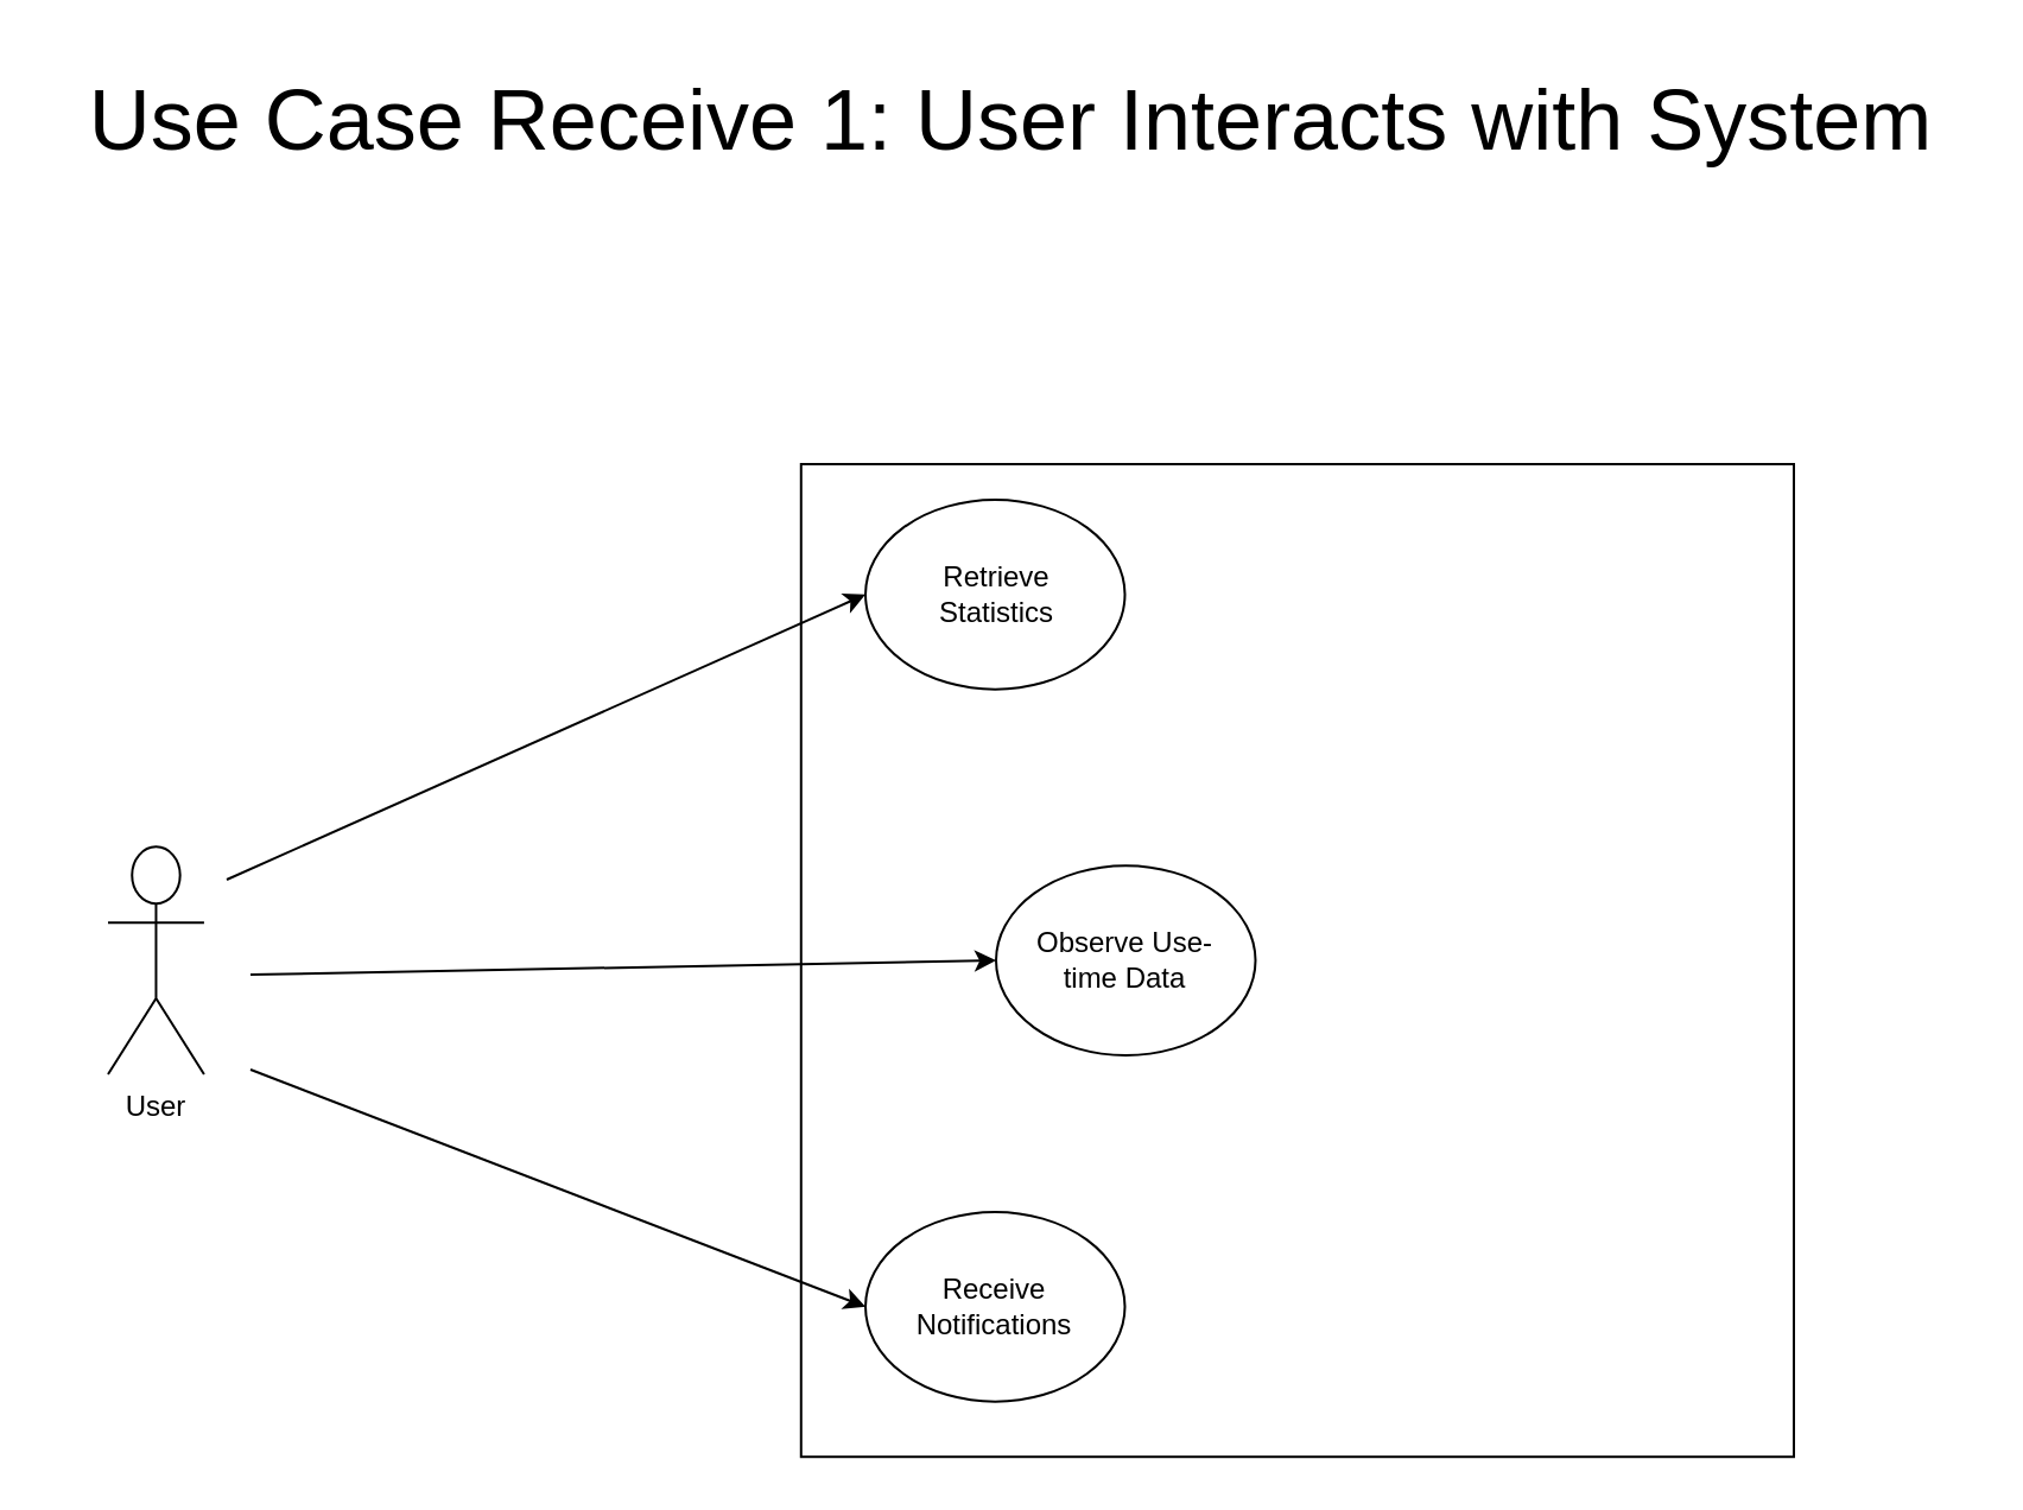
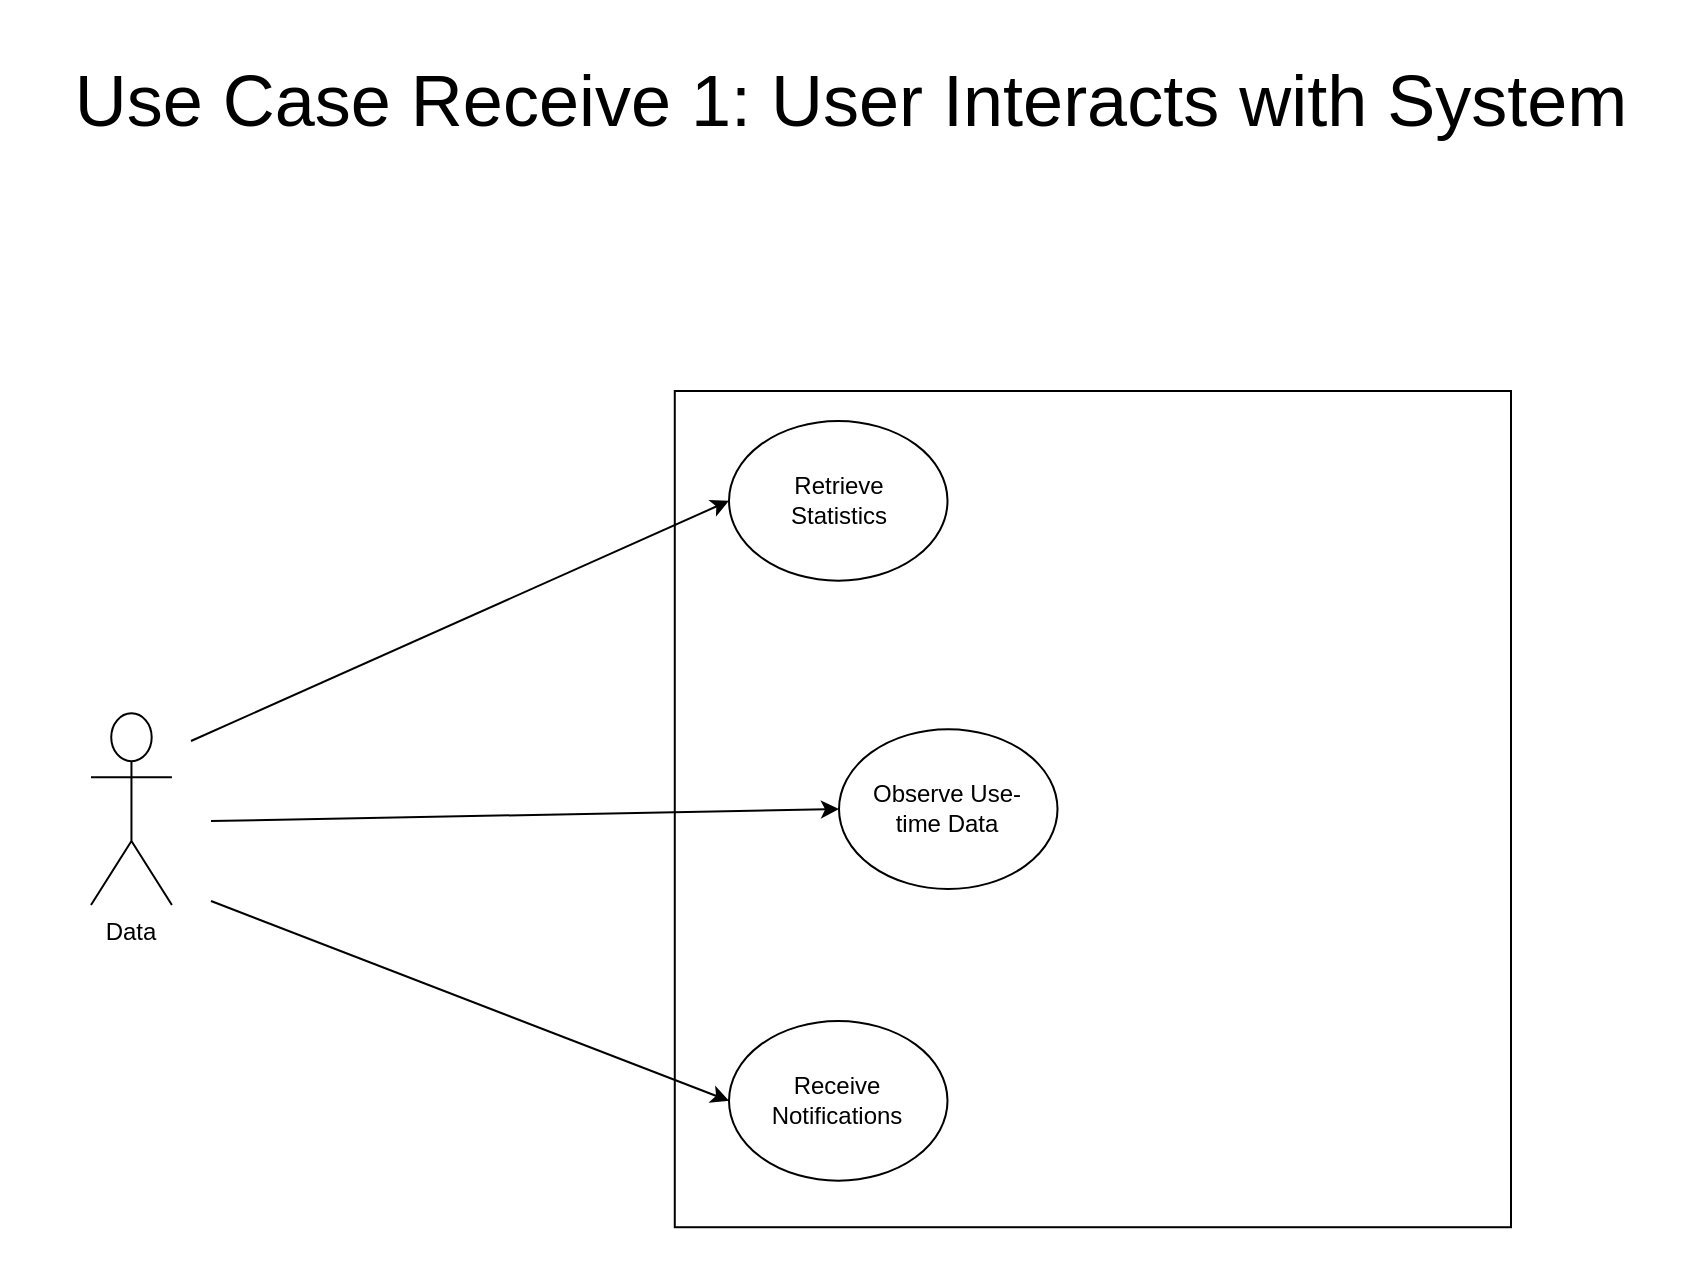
- <mxCell id="4" value="User" style="shape=umlActor;verticalLabelPosition=bottom;verticalAlign=top;html=1;outlineConnect=0;" parent="1" vertex="1"><mxGeometry x="45" y="356.157" width="40.462" height="95.806" as="geometry" /></mxCell>
+ <mxCell id="4" value="Data" style="shape=umlActor;verticalLabelPosition=bottom;verticalAlign=top;html=1;outlineConnect=0;" parent="1" vertex="1"><mxGeometry x="45" y="356.157" width="40.462" height="95.806" as="geometry" /></mxCell>
